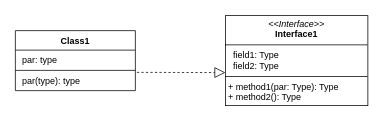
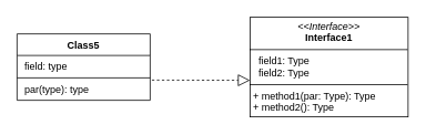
- <mxCell id="2" value="Class1" style="swimlane;fontStyle=1;align=center;verticalAlign=top;childLayout=stackLayout;horizontal=1;startSize=26;horizontalStack=0;resizeParent=1;resizeParentMax=0;resizeLast=0;collapsible=1;marginBottom=0;whiteSpace=wrap;html=1;" vertex="1" parent="1"><mxGeometry x="20" y="40" width="160" height="80" as="geometry" /></mxCell>
+ <mxCell id="2" value="Class5" style="swimlane;fontStyle=1;align=center;verticalAlign=top;childLayout=stackLayout;horizontal=1;startSize=26;horizontalStack=0;resizeParent=1;resizeParentMax=0;resizeLast=0;collapsible=1;marginBottom=0;whiteSpace=wrap;html=1;" vertex="1" parent="1"><mxGeometry x="20" y="40" width="160" height="80" as="geometry" /></mxCell>
- <mxCell id="3" value="&amp;nbsp;par: type&lt;div&gt;&lt;br&gt;&lt;/div&gt;" style="text;strokeColor=none;fillColor=none;align=left;verticalAlign=top;spacingLeft=4;spacingRight=4;overflow=hidden;rotatable=0;points=[[0,0.5],[1,0.5]];portConstraint=eastwest;whiteSpace=wrap;html=1;" vertex="1" parent="2"><mxGeometry y="26" width="160" height="26" as="geometry" /></mxCell>
+ <mxCell id="3" value="&amp;nbsp;field: type&lt;div&gt;&lt;br&gt;&lt;/div&gt;" style="text;strokeColor=none;fillColor=none;align=left;verticalAlign=top;spacingLeft=4;spacingRight=4;overflow=hidden;rotatable=0;points=[[0,0.5],[1,0.5]];portConstraint=eastwest;whiteSpace=wrap;html=1;" vertex="1" parent="2"><mxGeometry y="26" width="160" height="26" as="geometry" /></mxCell>
